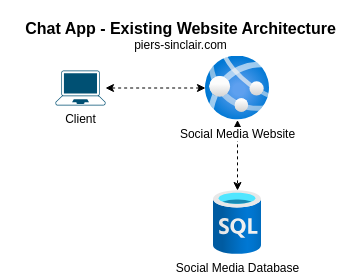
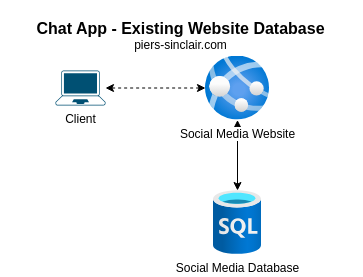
- <mxCell id="7" value="&lt;font style=&quot;font-size: 16px;&quot;&gt;&lt;b&gt;Chat App - Existing Website Architecture&lt;br&gt;&lt;/b&gt;&lt;/font&gt;piers-sinclair.com" style="text;html=1;strokeColor=none;fillColor=none;align=center;verticalAlign=middle;whiteSpace=wrap;rounded=0;" vertex="1" parent="1"><mxGeometry x="20" y="20" width="321" height="30" as="geometry" /></mxCell>
+ <mxCell id="7" value="&lt;font style=&quot;font-size: 16px;&quot;&gt;&lt;b&gt;Chat App - Existing Website Database&lt;br&gt;&lt;/b&gt;&lt;/font&gt;piers-sinclair.com" style="text;html=1;strokeColor=none;fillColor=none;align=center;verticalAlign=middle;whiteSpace=wrap;rounded=0;" vertex="1" parent="1"><mxGeometry x="20" y="20" width="321" height="30" as="geometry" /></mxCell>
- <mxCell id="3" value="" style="edgeStyle=none;html=1;startArrow=classic;startFill=1;dashed=1;" edge="1" parent="1" source="5" target="6"><mxGeometry relative="1" as="geometry" /></mxCell>
+ <mxCell id="3" value="" style="edgeStyle=none;html=1;startArrow=classic;startFill=1;" edge="1" parent="1" source="5" target="6"><mxGeometry relative="1" as="geometry" /></mxCell>
